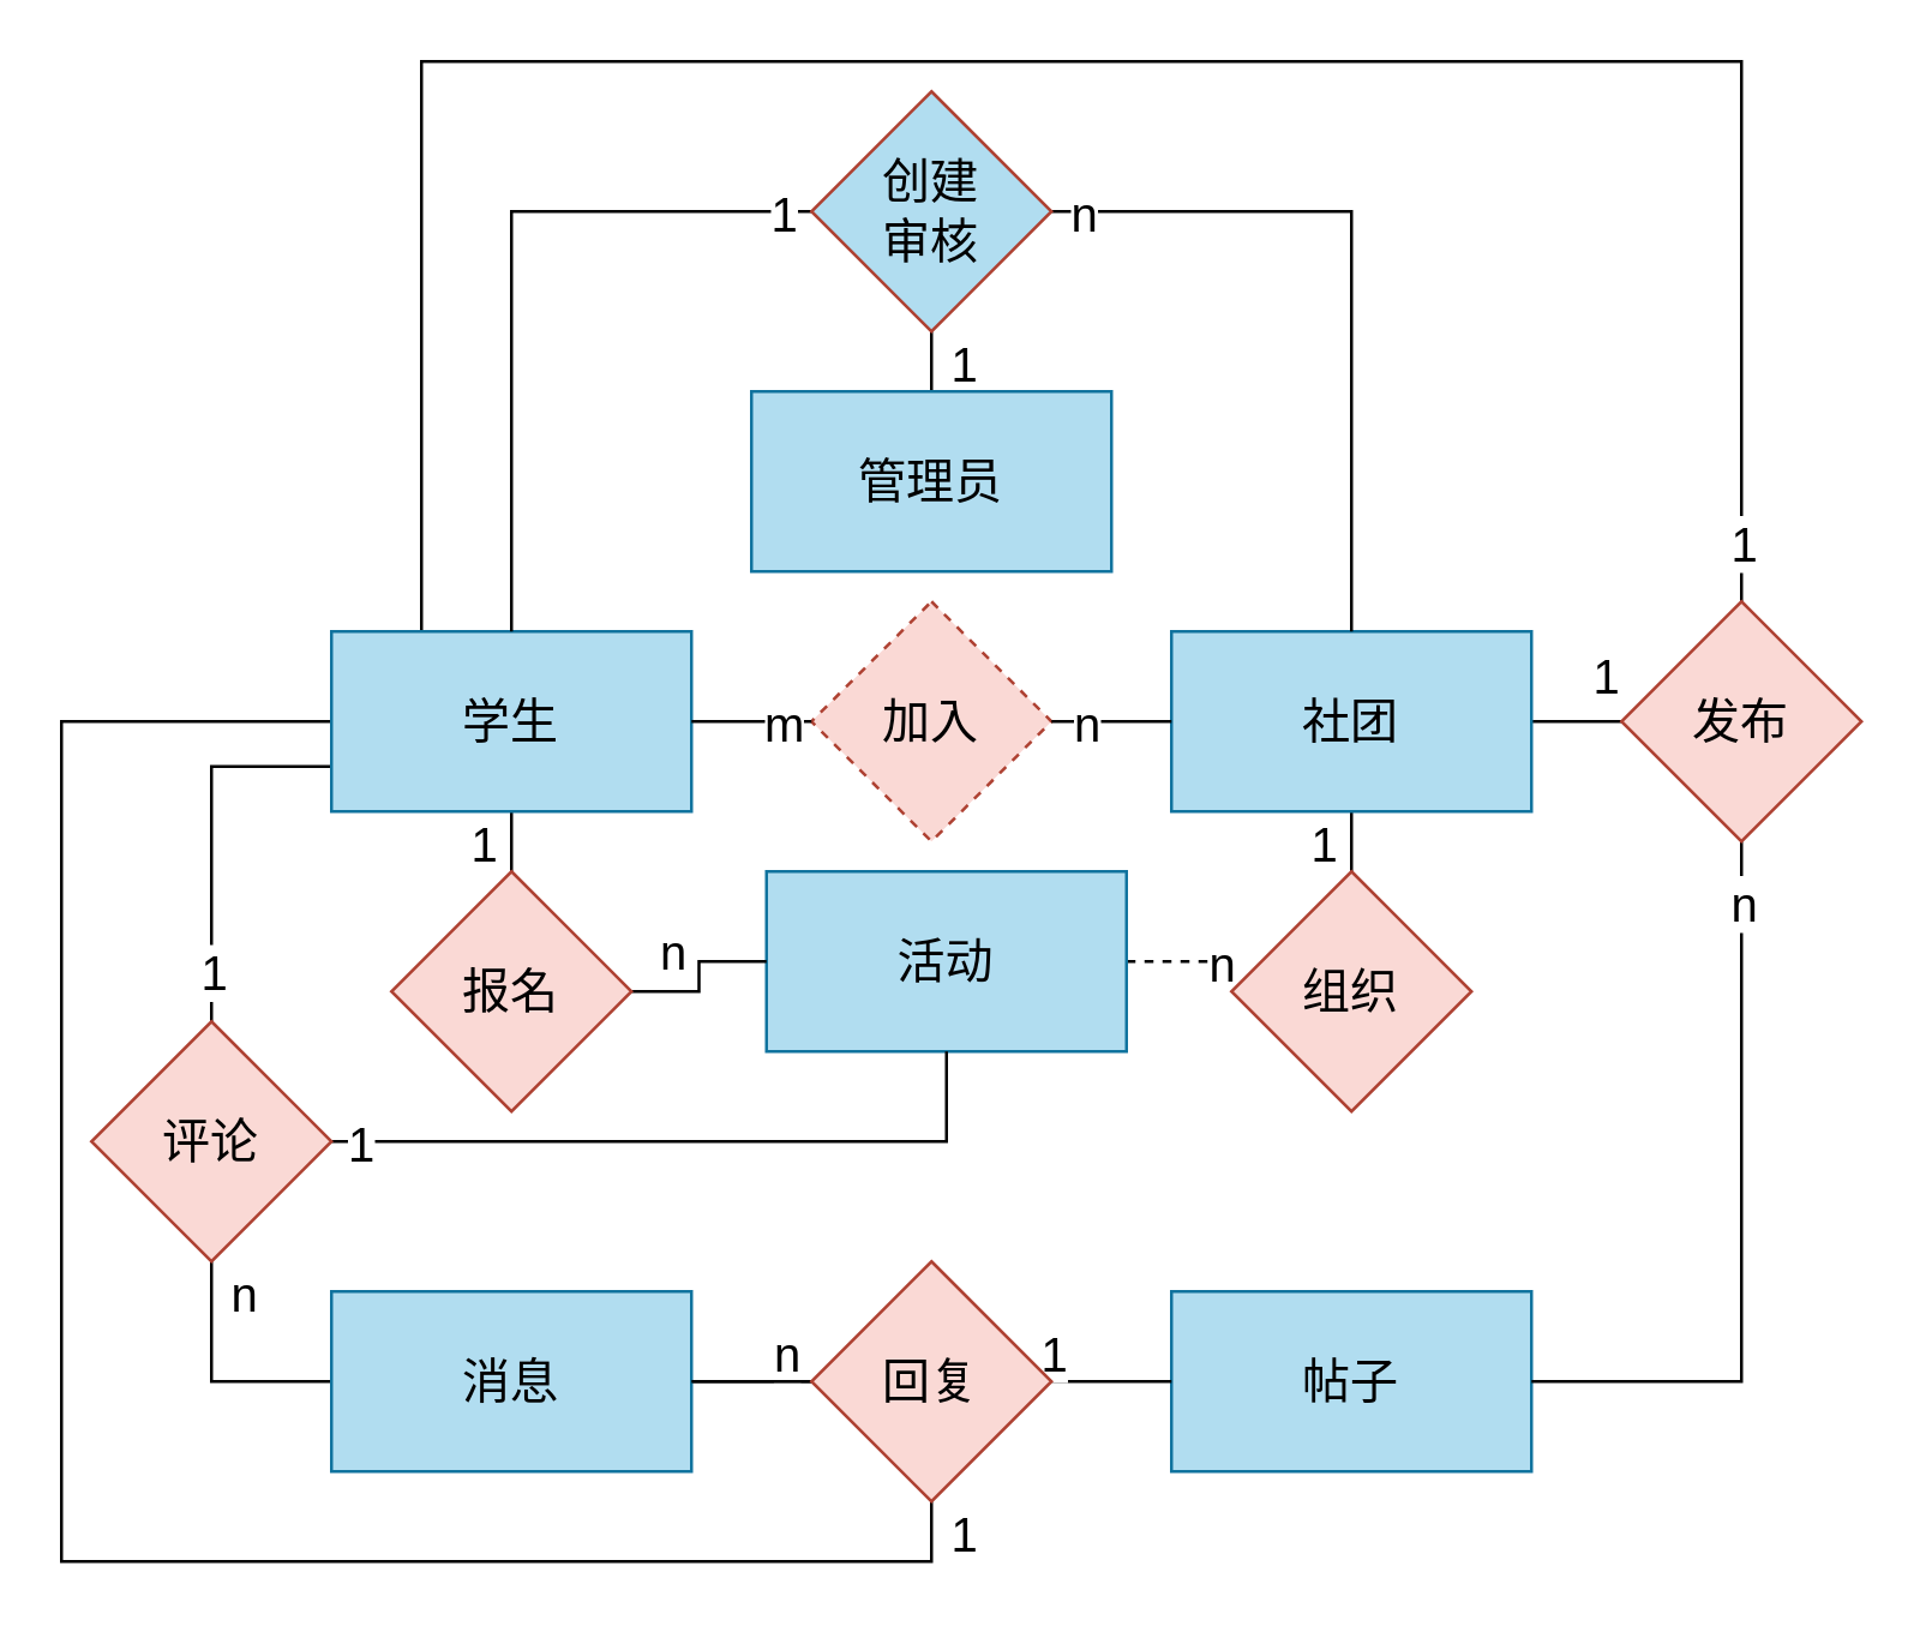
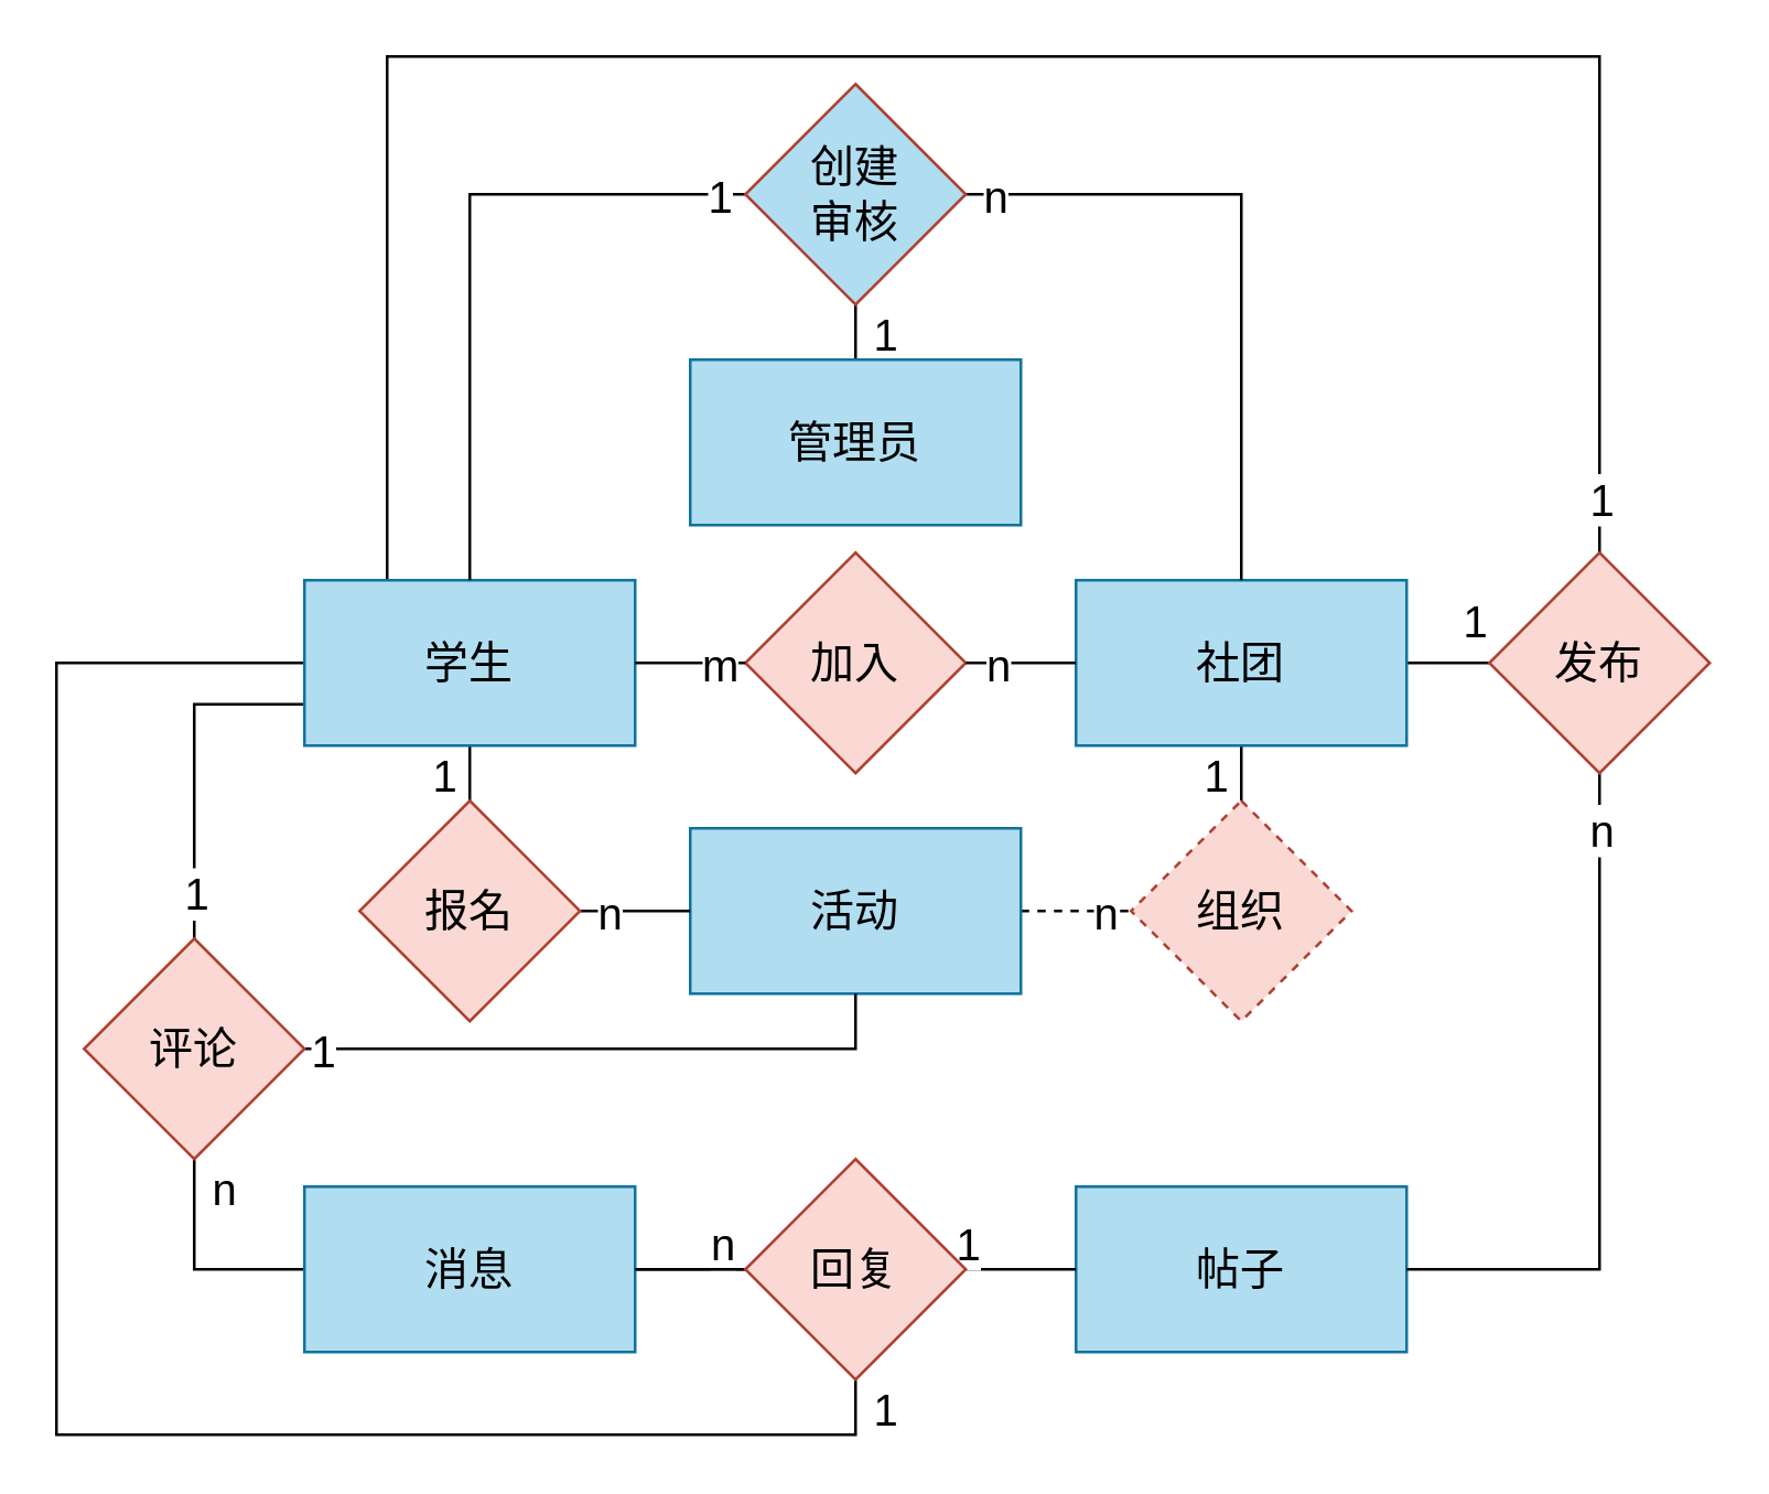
- <mxCell id="15" value="加入" style="rhombus;whiteSpace=wrap;html=1;fontSize=16;fillColor=#fad9d5;strokeColor=#ae4132;dashed=1;" vertex="1" parent="1"><mxGeometry x="270" y="200" width="80" height="80" as="geometry" /></mxCell>
+ <mxCell id="15" value="加入" style="rhombus;whiteSpace=wrap;html=1;fontSize=16;fillColor=#fad9d5;strokeColor=#ae4132;" vertex="1" parent="1"><mxGeometry x="270" y="200" width="80" height="80" as="geometry" /></mxCell>
- <mxCell id="30" value="活动" style="rounded=0;whiteSpace=wrap;html=1;fontSize=16;fillColor=#b1ddf0;strokeColor=#10739e;" vertex="1" parent="1"><mxGeometry x="255" y="290" width="120" height="60" as="geometry" /></mxCell>
+ <mxCell id="30" value="活动" style="rounded=0;whiteSpace=wrap;html=1;fontSize=16;fillColor=#b1ddf0;strokeColor=#10739e;" vertex="1" parent="1"><mxGeometry x="250" y="300" width="120" height="60" as="geometry" /></mxCell>
- <mxCell id="31" value="组织" style="rhombus;whiteSpace=wrap;html=1;fontSize=16;fillColor=#fad9d5;strokeColor=#ae4132;" vertex="1" parent="1"><mxGeometry x="410" y="290" width="80" height="80" as="geometry" /></mxCell>
+ <mxCell id="31" value="组织" style="rhombus;whiteSpace=wrap;html=1;fontSize=16;fillColor=#fad9d5;strokeColor=#ae4132;dashed=1;" vertex="1" parent="1"><mxGeometry x="410" y="290" width="80" height="80" as="geometry" /></mxCell>
